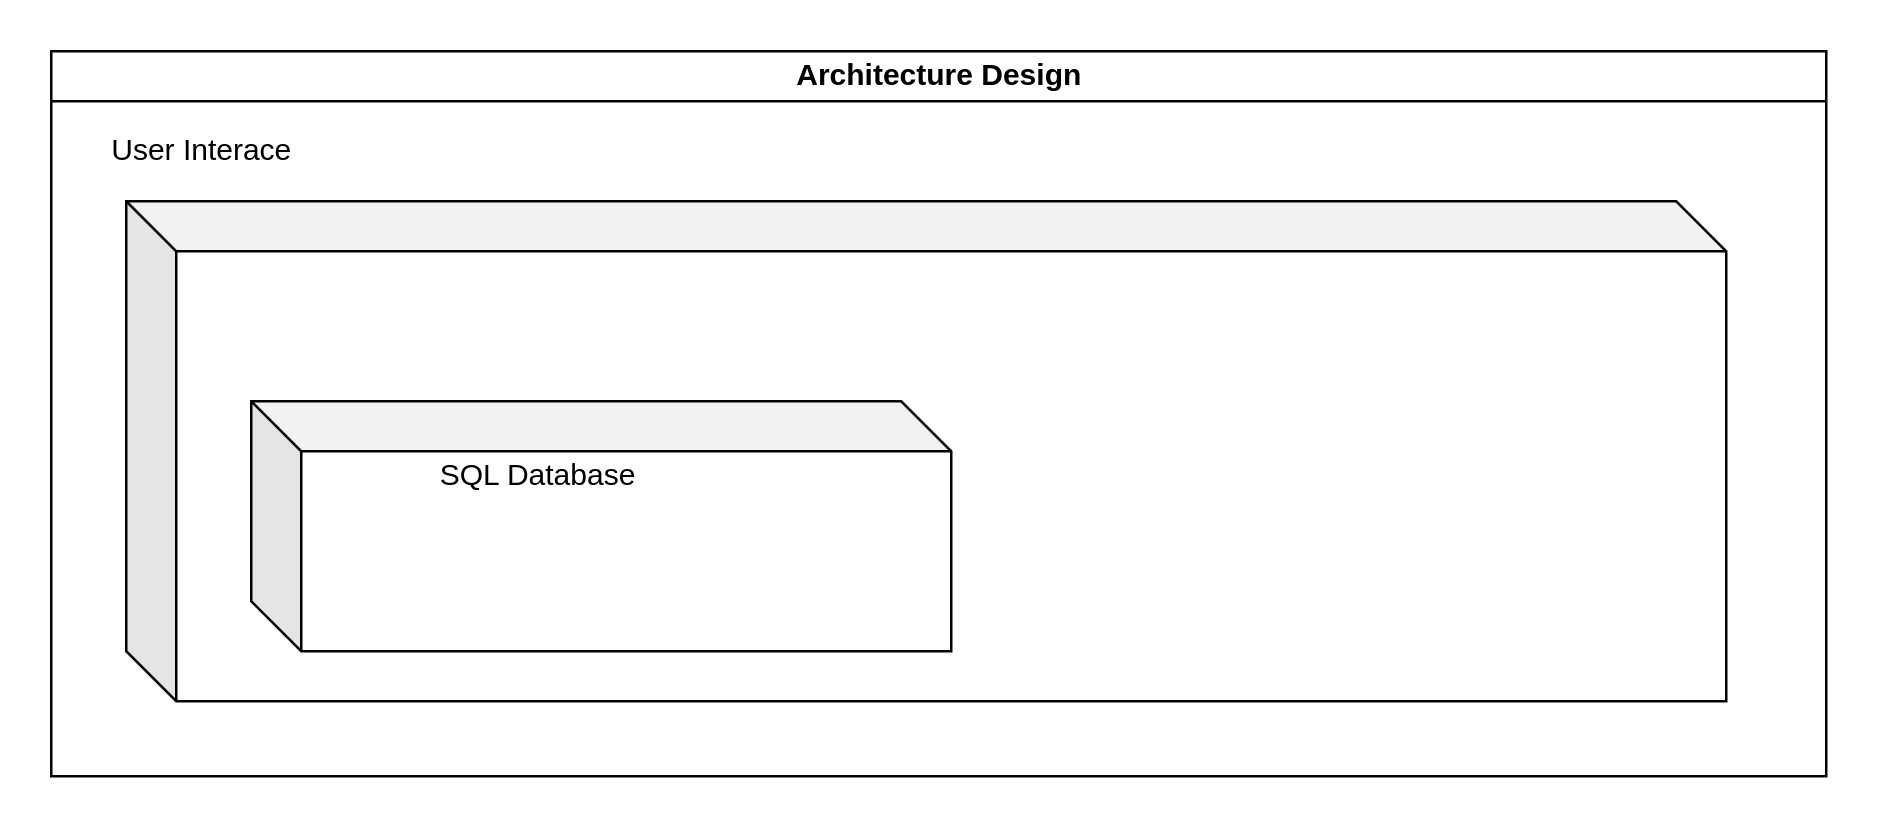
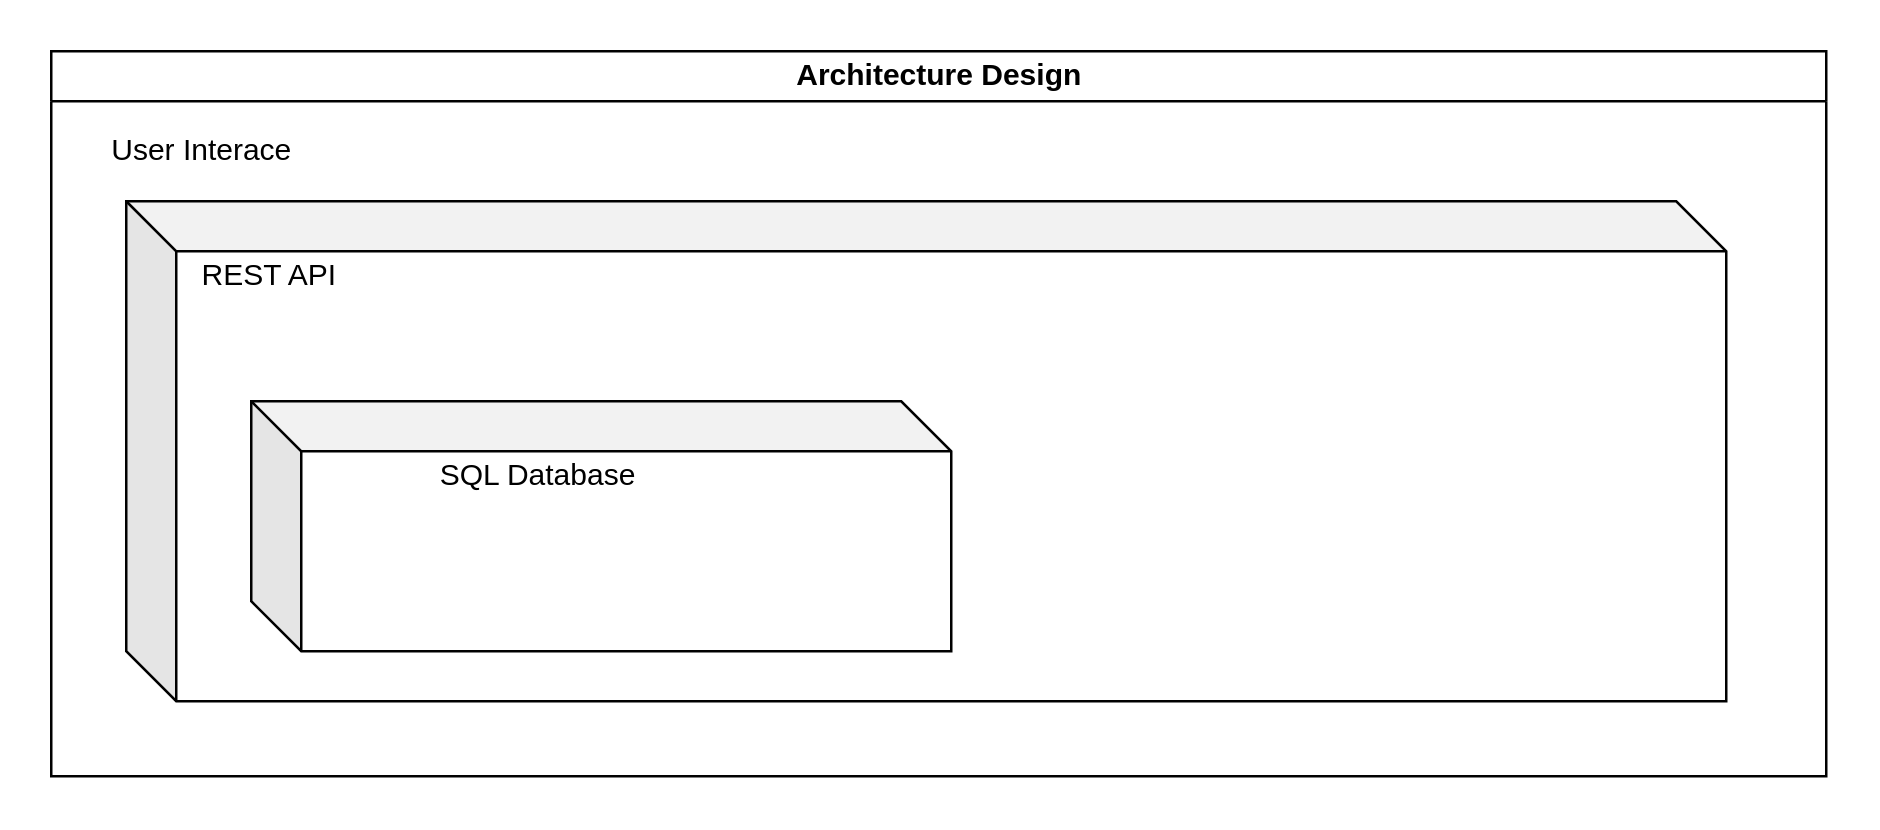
+ <mxCell id="4" value="REST API" style="text;html=1;strokeColor=none;fillColor=none;align=center;verticalAlign=middle;whiteSpace=wrap;rounded=0;" vertex="1" parent="2"><mxGeometry x="50" y="80" width="75" height="20" as="geometry" /></mxCell>
